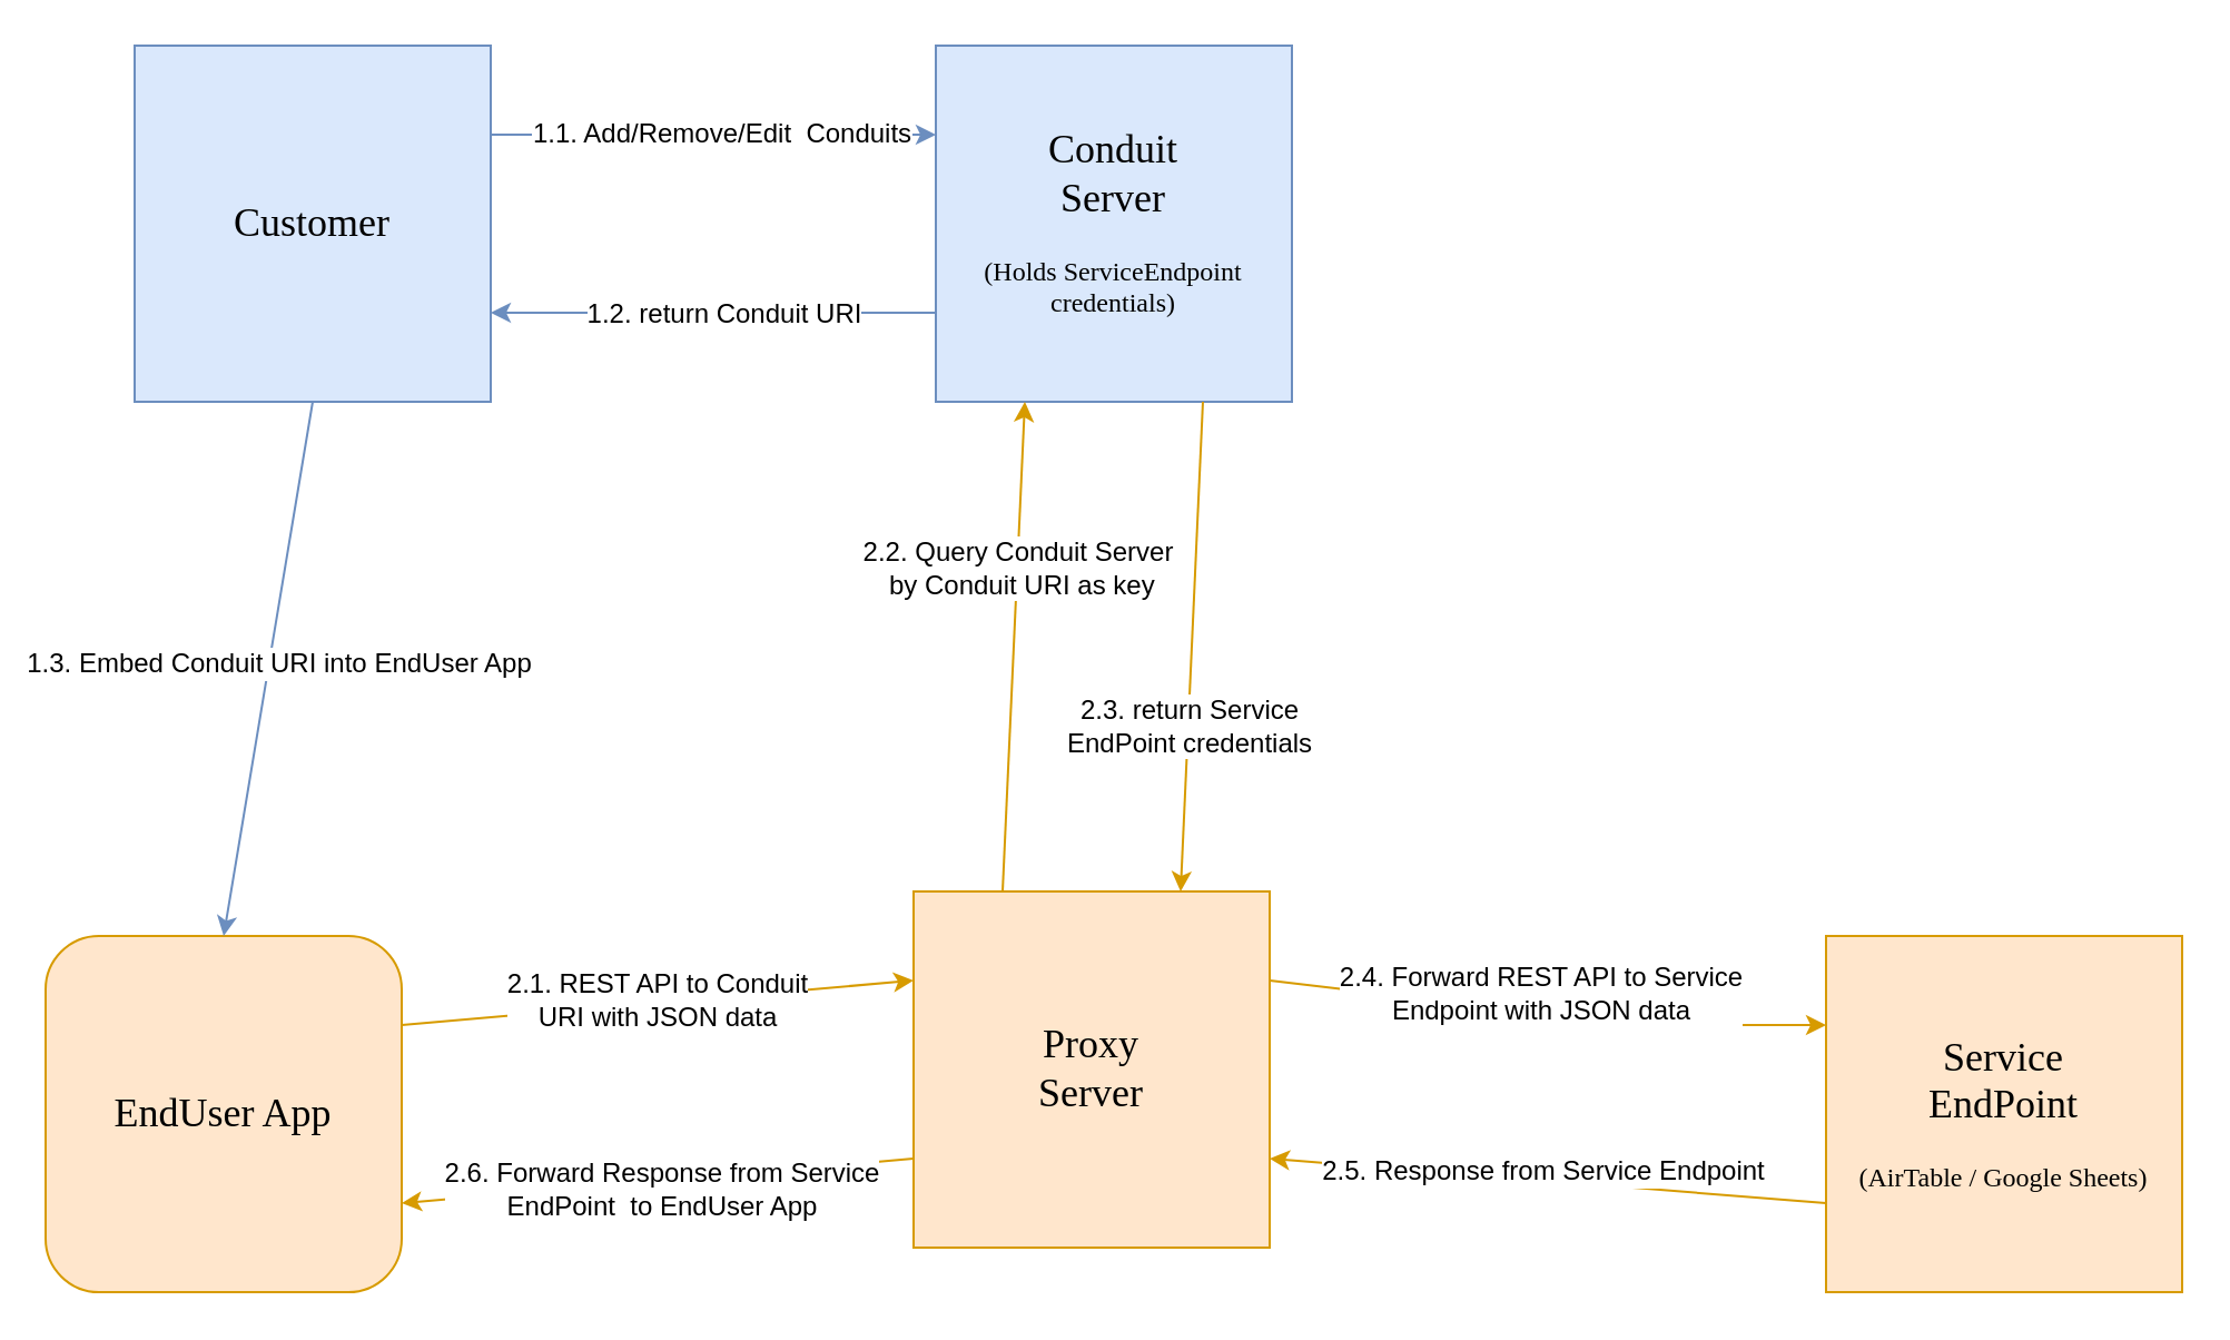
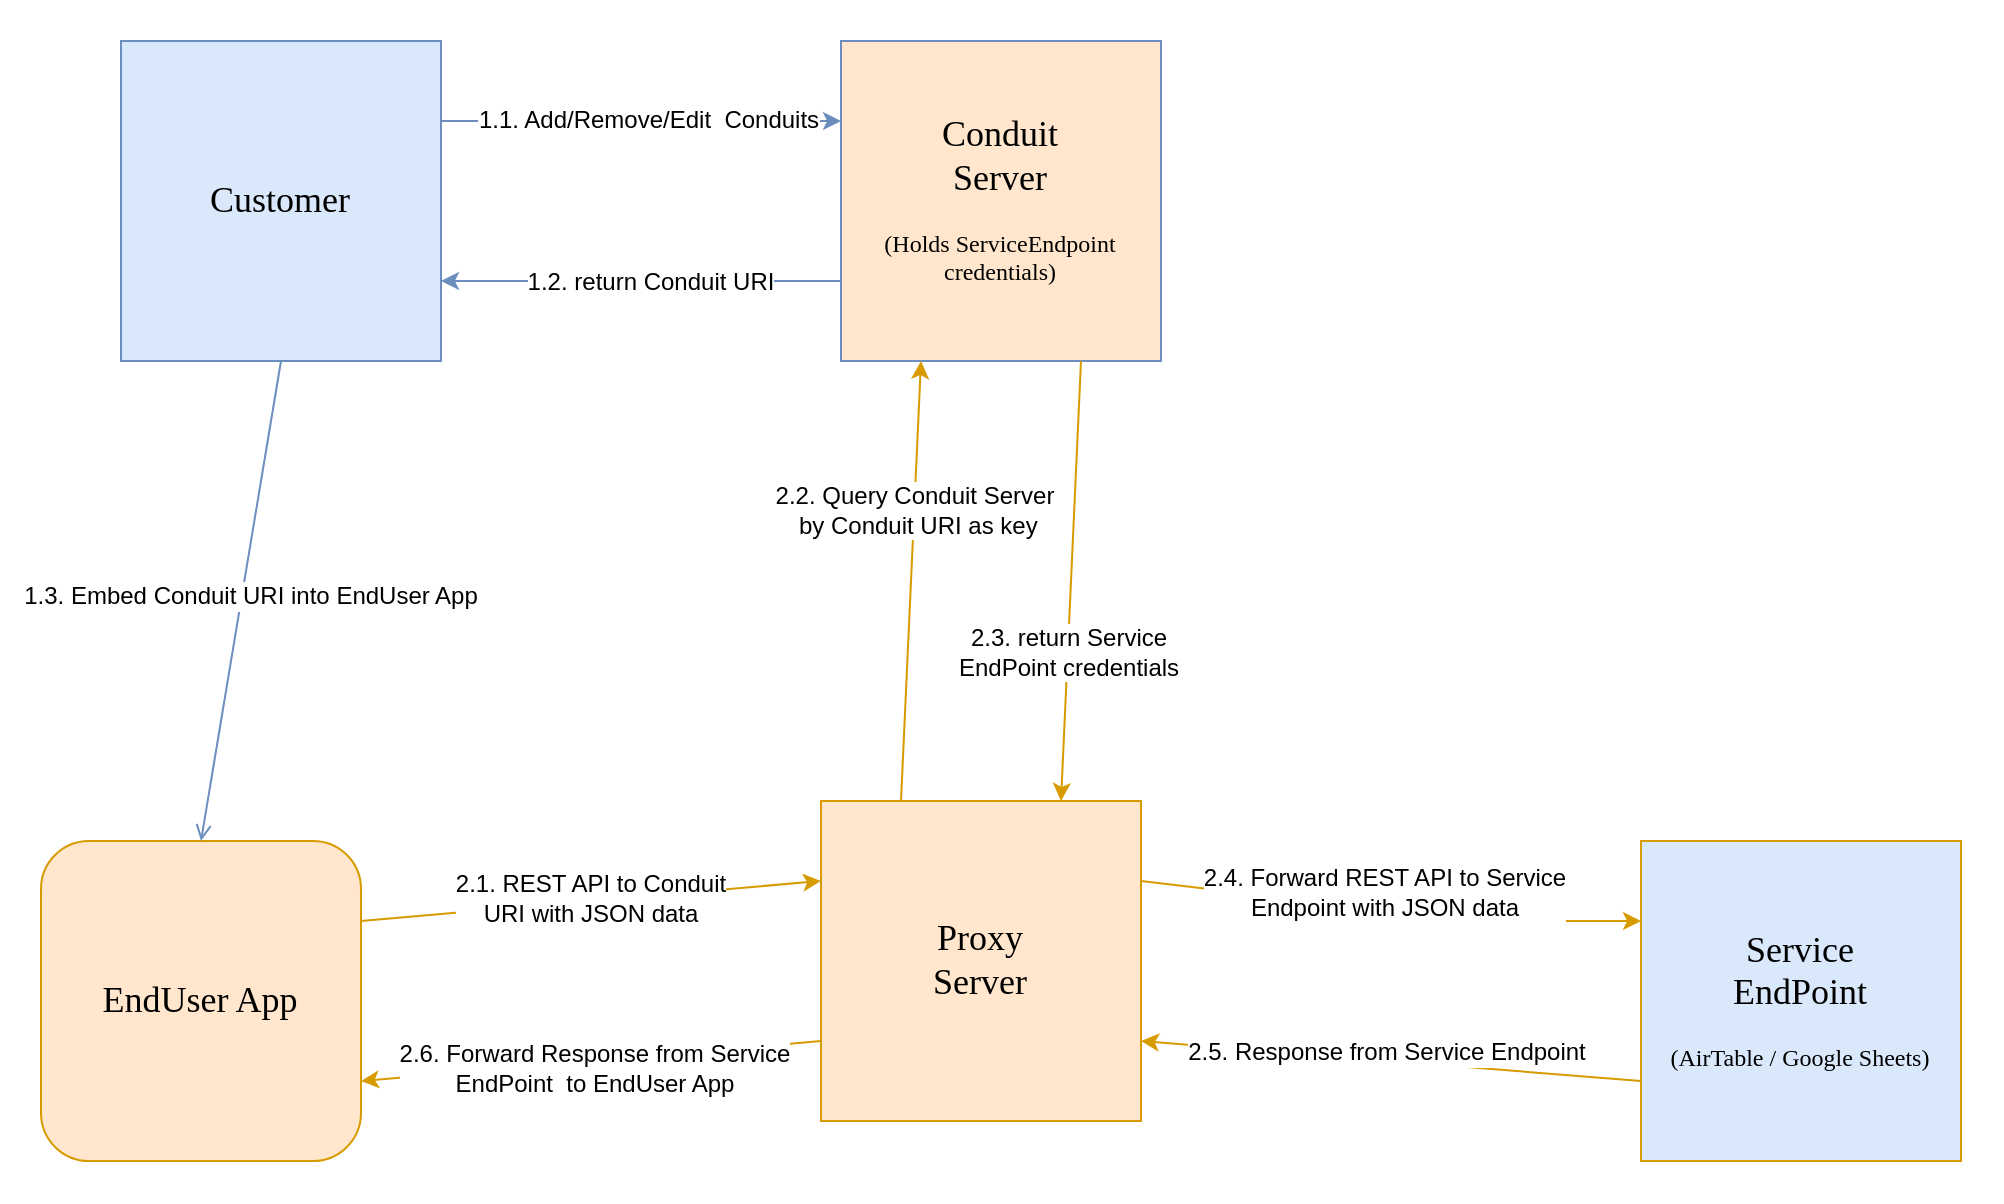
- <mxCell id="3" value="&lt;font face=&quot;Verdana&quot;&gt;&lt;span style=&quot;font-size: 18px&quot;&gt;Conduit&lt;/span&gt;&lt;br&gt;&lt;span style=&quot;font-size: 18px&quot;&gt;Server&lt;br&gt;&lt;/span&gt;&lt;br&gt;&lt;font style=&quot;font-size: 12px&quot;&gt;(Holds ServiceEndpoint credentials)&lt;/font&gt;&lt;br&gt;&lt;/font&gt;" style="whiteSpace=wrap;html=1;aspect=fixed;fillColor=#dae8fc;strokeColor=#6c8ebf;" vertex="1" parent="1"><mxGeometry x="420" y="20" width="160" height="160" as="geometry" /></mxCell>
+ <mxCell id="3" value="&lt;font face=&quot;Verdana&quot;&gt;&lt;span style=&quot;font-size: 18px&quot;&gt;Conduit&lt;/span&gt;&lt;br&gt;&lt;span style=&quot;font-size: 18px&quot;&gt;Server&lt;br&gt;&lt;/span&gt;&lt;br&gt;&lt;font style=&quot;font-size: 12px&quot;&gt;(Holds ServiceEndpoint credentials)&lt;/font&gt;&lt;br&gt;&lt;/font&gt;" style="whiteSpace=wrap;html=1;aspect=fixed;fillColor=#ffe6cc;strokeColor=#6c8ebf;" vertex="1" parent="1"><mxGeometry x="420" y="20" width="160" height="160" as="geometry" /></mxCell>
- <mxCell id="10" value="" style="endArrow=classic;html=1;exitX=0.5;exitY=1;exitDx=0;exitDy=0;entryX=0.5;entryY=0;entryDx=0;entryDy=0;fillColor=#dae8fc;strokeColor=#6c8ebf;" edge="1" parent="1" source="2" target="4"><mxGeometry width="50" height="50" relative="1" as="geometry"><mxPoint x="50" y="300" as="sourcePoint" /><mxPoint x="100" y="250" as="targetPoint" /></mxGeometry></mxCell>
+ <mxCell id="10" value="" style="endArrow=open;html=1;exitX=0.5;exitY=1;exitDx=0;exitDy=0;entryX=0.5;entryY=0;entryDx=0;entryDy=0;fillColor=#dae8fc;strokeColor=#6c8ebf;" edge="1" parent="1" source="2" target="4"><mxGeometry width="50" height="50" relative="1" as="geometry"><mxPoint x="50" y="300" as="sourcePoint" /><mxPoint x="100" y="250" as="targetPoint" /></mxGeometry></mxCell>
- <mxCell id="12" value="&lt;font face=&quot;Verdana&quot;&gt;&lt;span style=&quot;font-size: 18px&quot;&gt;Service&lt;/span&gt;&lt;br&gt;&lt;span style=&quot;font-size: 18px&quot;&gt;EndPoint&lt;br&gt;&lt;/span&gt;&lt;br&gt;&lt;font style=&quot;font-size: 12px&quot;&gt;(AirTable / Google Sheets)&lt;/font&gt;&lt;br&gt;&lt;/font&gt;" style="whiteSpace=wrap;html=1;aspect=fixed;fillColor=#ffe6cc;strokeColor=#d79b00;" vertex="1" parent="1"><mxGeometry x="820" y="420" width="160" height="160" as="geometry" /></mxCell>
+ <mxCell id="12" value="&lt;font face=&quot;Verdana&quot;&gt;&lt;span style=&quot;font-size: 18px&quot;&gt;Service&lt;/span&gt;&lt;br&gt;&lt;span style=&quot;font-size: 18px&quot;&gt;EndPoint&lt;br&gt;&lt;/span&gt;&lt;br&gt;&lt;font style=&quot;font-size: 12px&quot;&gt;(AirTable / Google Sheets)&lt;/font&gt;&lt;br&gt;&lt;/font&gt;" style="whiteSpace=wrap;html=1;aspect=fixed;fillColor=#dae8fc;strokeColor=#d79b00;" vertex="1" parent="1"><mxGeometry x="820" y="420" width="160" height="160" as="geometry" /></mxCell>
